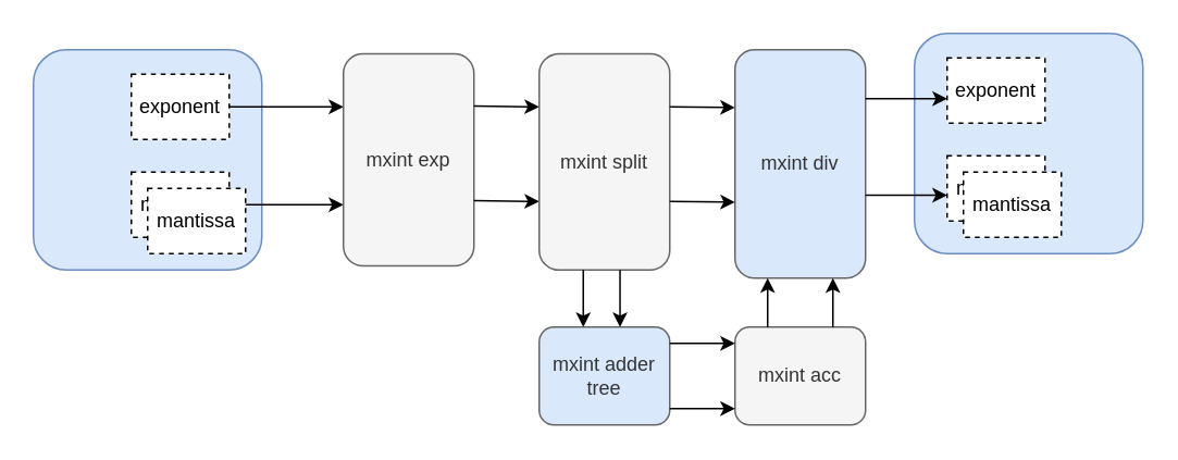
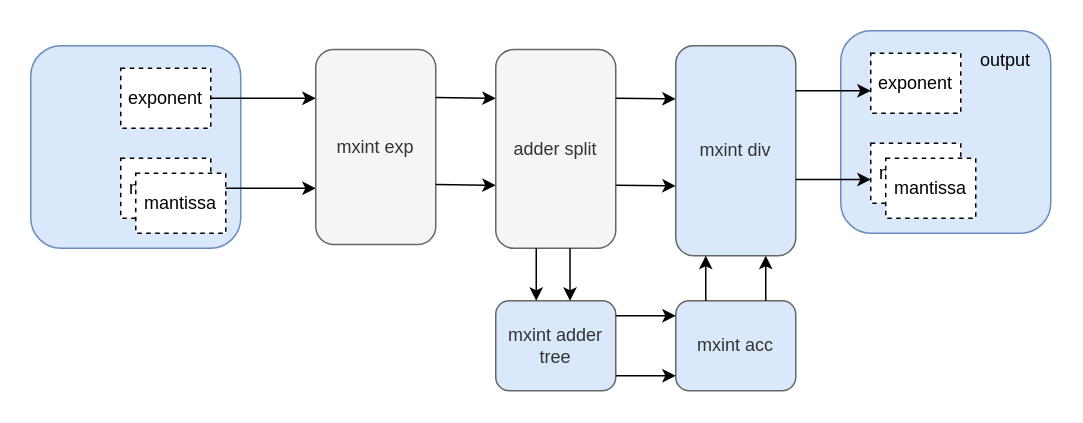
+ <mxCell id="19" value="output" style="text;strokeColor=none;align=center;fillColor=none;html=1;verticalAlign=middle;whiteSpace=wrap;rounded=0;" vertex="1" parent="1"><mxGeometry x="640" y="25" width="60" height="30" as="geometry" /></mxCell>
- <mxCell id="11" value="mxint split" style="rounded=1;whiteSpace=wrap;html=1;fillColor=#f5f5f5;fontColor=#333333;strokeColor=#666666;" vertex="1" parent="1"><mxGeometry x="330" y="32.5" width="80" height="132.5" as="geometry" /></mxCell>
+ <mxCell id="11" value="adder split" style="rounded=1;whiteSpace=wrap;html=1;fillColor=#f5f5f5;fontColor=#333333;strokeColor=#666666;" vertex="1" parent="1"><mxGeometry x="330" y="32.5" width="80" height="132.5" as="geometry" /></mxCell>
- <mxCell id="25" value="mxint acc" style="rounded=1;whiteSpace=wrap;html=1;fillColor=#f5f5f5;fontColor=#333333;strokeColor=#666666;" vertex="1" parent="1"><mxGeometry x="450" y="200" width="80" height="60" as="geometry" /></mxCell>
+ <mxCell id="25" value="mxint acc" style="rounded=1;whiteSpace=wrap;html=1;fillColor=#dae8fc;fontColor=#333333;strokeColor=#666666;" vertex="1" parent="1"><mxGeometry x="450" y="200" width="80" height="60" as="geometry" /></mxCell>
